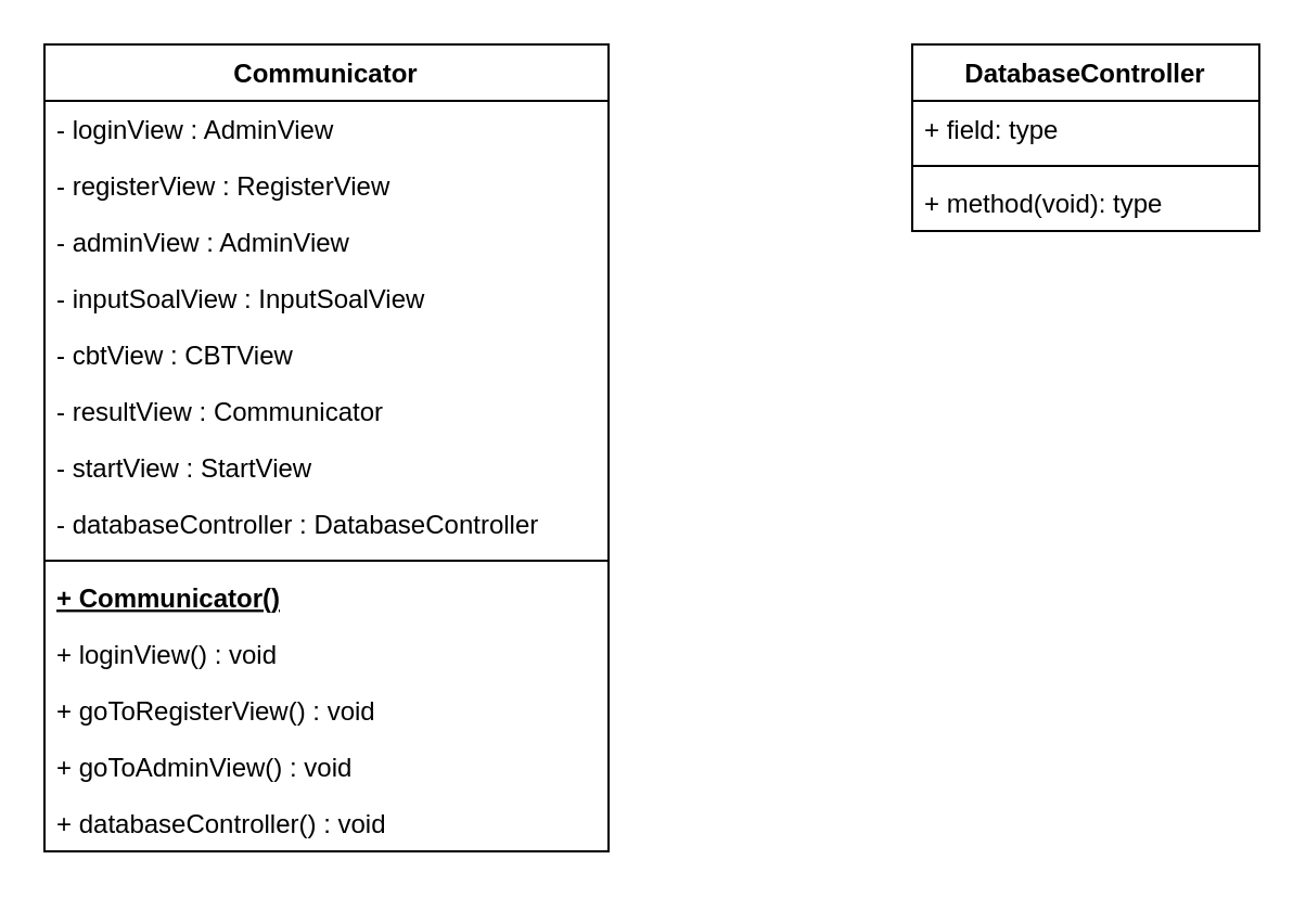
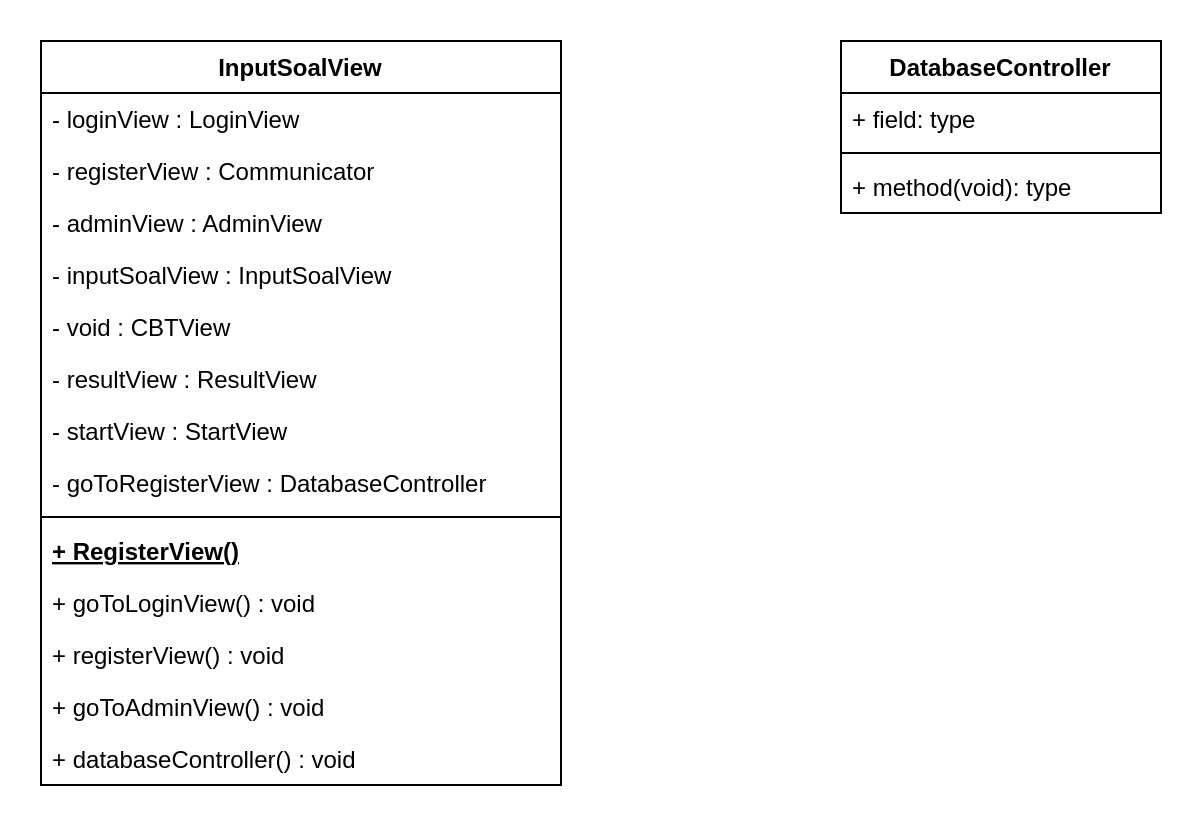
- <mxCell id="2" value="Communicator" style="swimlane;fontStyle=1;align=center;verticalAlign=top;childLayout=stackLayout;horizontal=1;startSize=26;horizontalStack=0;resizeParent=1;resizeParentMax=0;resizeLast=0;collapsible=1;marginBottom=0;" vertex="1" parent="1"><mxGeometry x="20" y="20" width="260" height="372" as="geometry" /></mxCell>
+ <mxCell id="2" value="InputSoalView" style="swimlane;fontStyle=1;align=center;verticalAlign=top;childLayout=stackLayout;horizontal=1;startSize=26;horizontalStack=0;resizeParent=1;resizeParentMax=0;resizeLast=0;collapsible=1;marginBottom=0;" vertex="1" parent="1"><mxGeometry x="20" y="20" width="260" height="372" as="geometry" /></mxCell>
- <mxCell id="3" value="- loginView : AdminView" style="text;strokeColor=none;fillColor=none;align=left;verticalAlign=top;spacingLeft=4;spacingRight=4;overflow=hidden;rotatable=0;points=[[0,0.5],[1,0.5]];portConstraint=eastwest;" vertex="1" parent="2"><mxGeometry y="26" width="260" height="26" as="geometry" /></mxCell>
+ <mxCell id="3" value="- loginView : LoginView" style="text;strokeColor=none;fillColor=none;align=left;verticalAlign=top;spacingLeft=4;spacingRight=4;overflow=hidden;rotatable=0;points=[[0,0.5],[1,0.5]];portConstraint=eastwest;" vertex="1" parent="2"><mxGeometry y="26" width="260" height="26" as="geometry" /></mxCell>
- <mxCell id="4" value="- registerView : RegisterView" style="text;strokeColor=none;fillColor=none;align=left;verticalAlign=top;spacingLeft=4;spacingRight=4;overflow=hidden;rotatable=0;points=[[0,0.5],[1,0.5]];portConstraint=eastwest;" vertex="1" parent="2"><mxGeometry y="52" width="260" height="26" as="geometry" /></mxCell>
+ <mxCell id="4" value="- registerView : Communicator" style="text;strokeColor=none;fillColor=none;align=left;verticalAlign=top;spacingLeft=4;spacingRight=4;overflow=hidden;rotatable=0;points=[[0,0.5],[1,0.5]];portConstraint=eastwest;" vertex="1" parent="2"><mxGeometry y="52" width="260" height="26" as="geometry" /></mxCell>
- <mxCell id="7" value="- cbtView : CBTView" style="text;strokeColor=none;fillColor=none;align=left;verticalAlign=top;spacingLeft=4;spacingRight=4;overflow=hidden;rotatable=0;points=[[0,0.5],[1,0.5]];portConstraint=eastwest;" vertex="1" parent="2"><mxGeometry y="130" width="260" height="26" as="geometry" /></mxCell>
+ <mxCell id="7" value="- void : CBTView" style="text;strokeColor=none;fillColor=none;align=left;verticalAlign=top;spacingLeft=4;spacingRight=4;overflow=hidden;rotatable=0;points=[[0,0.5],[1,0.5]];portConstraint=eastwest;" vertex="1" parent="2"><mxGeometry y="130" width="260" height="26" as="geometry" /></mxCell>
- <mxCell id="8" value="- resultView : Communicator" style="text;strokeColor=none;fillColor=none;align=left;verticalAlign=top;spacingLeft=4;spacingRight=4;overflow=hidden;rotatable=0;points=[[0,0.5],[1,0.5]];portConstraint=eastwest;" vertex="1" parent="2"><mxGeometry y="156" width="260" height="26" as="geometry" /></mxCell>
+ <mxCell id="8" value="- resultView : ResultView" style="text;strokeColor=none;fillColor=none;align=left;verticalAlign=top;spacingLeft=4;spacingRight=4;overflow=hidden;rotatable=0;points=[[0,0.5],[1,0.5]];portConstraint=eastwest;" vertex="1" parent="2"><mxGeometry y="156" width="260" height="26" as="geometry" /></mxCell>
- <mxCell id="10" value="- databaseController : DatabaseController" style="text;strokeColor=none;fillColor=none;align=left;verticalAlign=top;spacingLeft=4;spacingRight=4;overflow=hidden;rotatable=0;points=[[0,0.5],[1,0.5]];portConstraint=eastwest;" vertex="1" parent="2"><mxGeometry y="208" width="260" height="26" as="geometry" /></mxCell>
+ <mxCell id="10" value="- goToRegisterView : DatabaseController" style="text;strokeColor=none;fillColor=none;align=left;verticalAlign=top;spacingLeft=4;spacingRight=4;overflow=hidden;rotatable=0;points=[[0,0.5],[1,0.5]];portConstraint=eastwest;" vertex="1" parent="2"><mxGeometry y="208" width="260" height="26" as="geometry" /></mxCell>
- <mxCell id="12" value="+ Communicator()" style="text;strokeColor=none;fillColor=none;align=left;verticalAlign=top;spacingLeft=4;spacingRight=4;overflow=hidden;rotatable=0;points=[[0,0.5],[1,0.5]];portConstraint=eastwest;fontStyle=5" vertex="1" parent="2"><mxGeometry y="242" width="260" height="26" as="geometry" /></mxCell>
+ <mxCell id="12" value="+ RegisterView()" style="text;strokeColor=none;fillColor=none;align=left;verticalAlign=top;spacingLeft=4;spacingRight=4;overflow=hidden;rotatable=0;points=[[0,0.5],[1,0.5]];portConstraint=eastwest;fontStyle=5" vertex="1" parent="2"><mxGeometry y="242" width="260" height="26" as="geometry" /></mxCell>
- <mxCell id="13" value="+ loginView() : void" style="text;strokeColor=none;fillColor=none;align=left;verticalAlign=top;spacingLeft=4;spacingRight=4;overflow=hidden;rotatable=0;points=[[0,0.5],[1,0.5]];portConstraint=eastwest;" vertex="1" parent="2"><mxGeometry y="268" width="260" height="26" as="geometry" /></mxCell>
+ <mxCell id="13" value="+ goToLoginView() : void" style="text;strokeColor=none;fillColor=none;align=left;verticalAlign=top;spacingLeft=4;spacingRight=4;overflow=hidden;rotatable=0;points=[[0,0.5],[1,0.5]];portConstraint=eastwest;" vertex="1" parent="2"><mxGeometry y="268" width="260" height="26" as="geometry" /></mxCell>
- <mxCell id="14" value="+ goToRegisterView() : void" style="text;strokeColor=none;fillColor=none;align=left;verticalAlign=top;spacingLeft=4;spacingRight=4;overflow=hidden;rotatable=0;points=[[0,0.5],[1,0.5]];portConstraint=eastwest;" vertex="1" parent="2"><mxGeometry y="294" width="260" height="26" as="geometry" /></mxCell>
+ <mxCell id="14" value="+ registerView() : void" style="text;strokeColor=none;fillColor=none;align=left;verticalAlign=top;spacingLeft=4;spacingRight=4;overflow=hidden;rotatable=0;points=[[0,0.5],[1,0.5]];portConstraint=eastwest;" vertex="1" parent="2"><mxGeometry y="294" width="260" height="26" as="geometry" /></mxCell>
